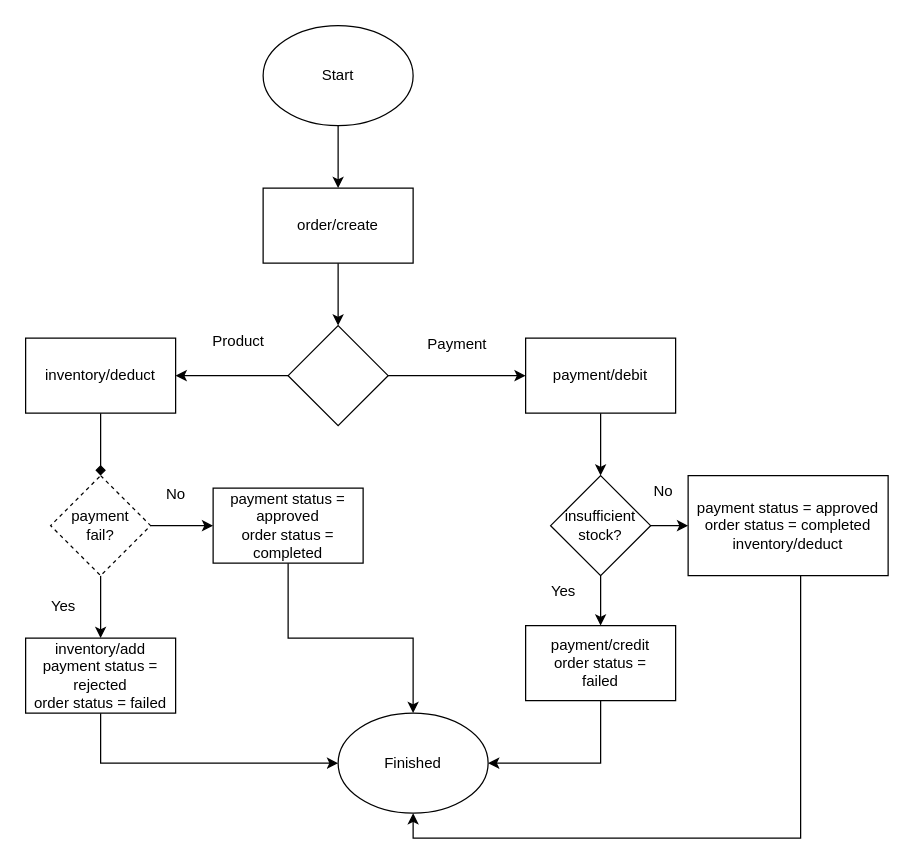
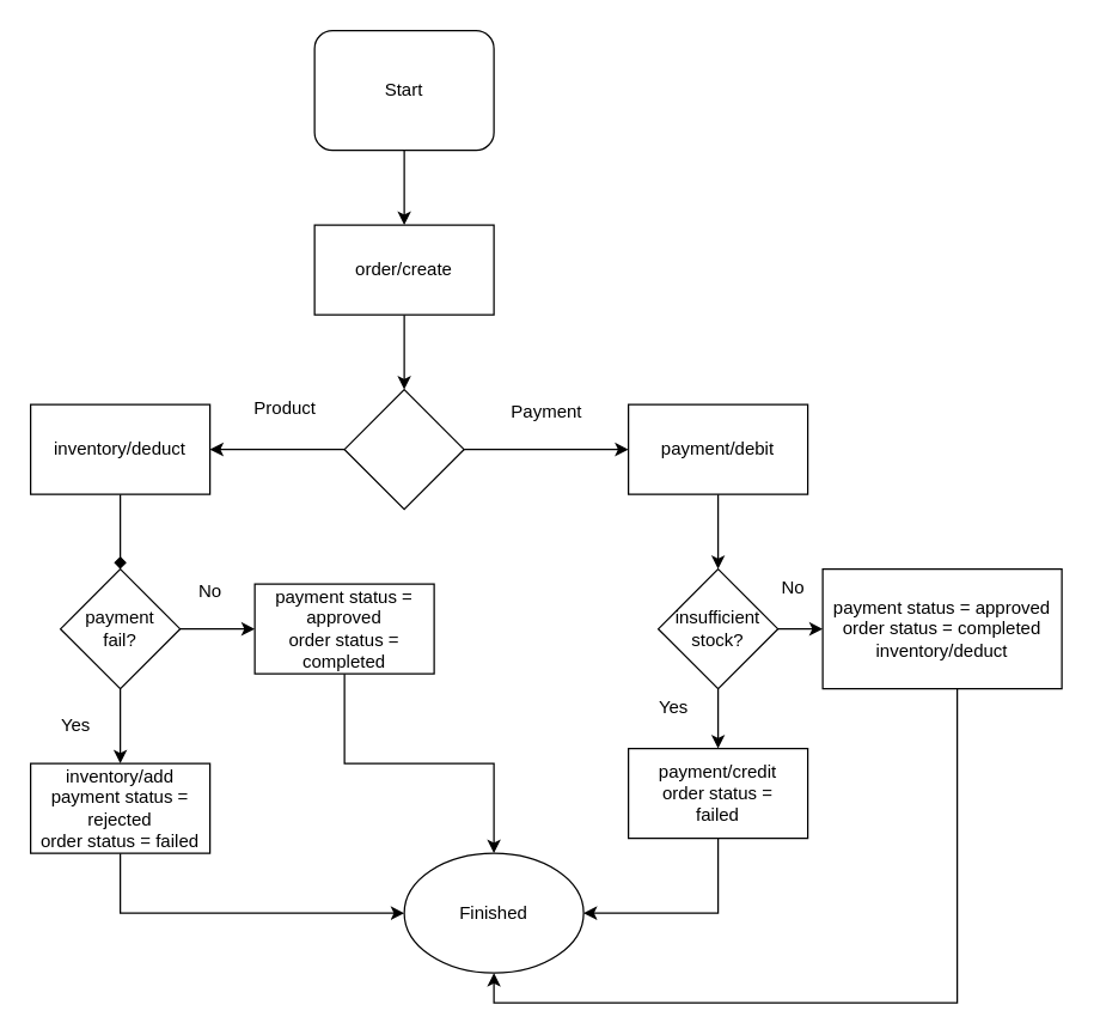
- <mxCell id="5" value="Start" style="ellipse;whiteSpace=wrap;html=1;" parent="1" vertex="1"><mxGeometry x="210" y="20" width="120" height="80" as="geometry" /></mxCell>
+ <mxCell id="5" value="Start" style="whiteSpace=wrap;html=1;rounded=1;" parent="1" vertex="1"><mxGeometry x="210" y="20" width="120" height="80" as="geometry" /></mxCell>
- <mxCell id="17" value="&lt;div&gt;payment&lt;/div&gt;&lt;div&gt;fail?&lt;br&gt;&lt;/div&gt;" style="rhombus;whiteSpace=wrap;html=1;dashed=1;" parent="1" vertex="1"><mxGeometry x="40" y="380" width="80" height="80" as="geometry" /></mxCell>
+ <mxCell id="17" value="&lt;div&gt;payment&lt;/div&gt;&lt;div&gt;fail?&lt;br&gt;&lt;/div&gt;" style="rhombus;whiteSpace=wrap;html=1;" parent="1" vertex="1"><mxGeometry x="40" y="380" width="80" height="80" as="geometry" /></mxCell>
